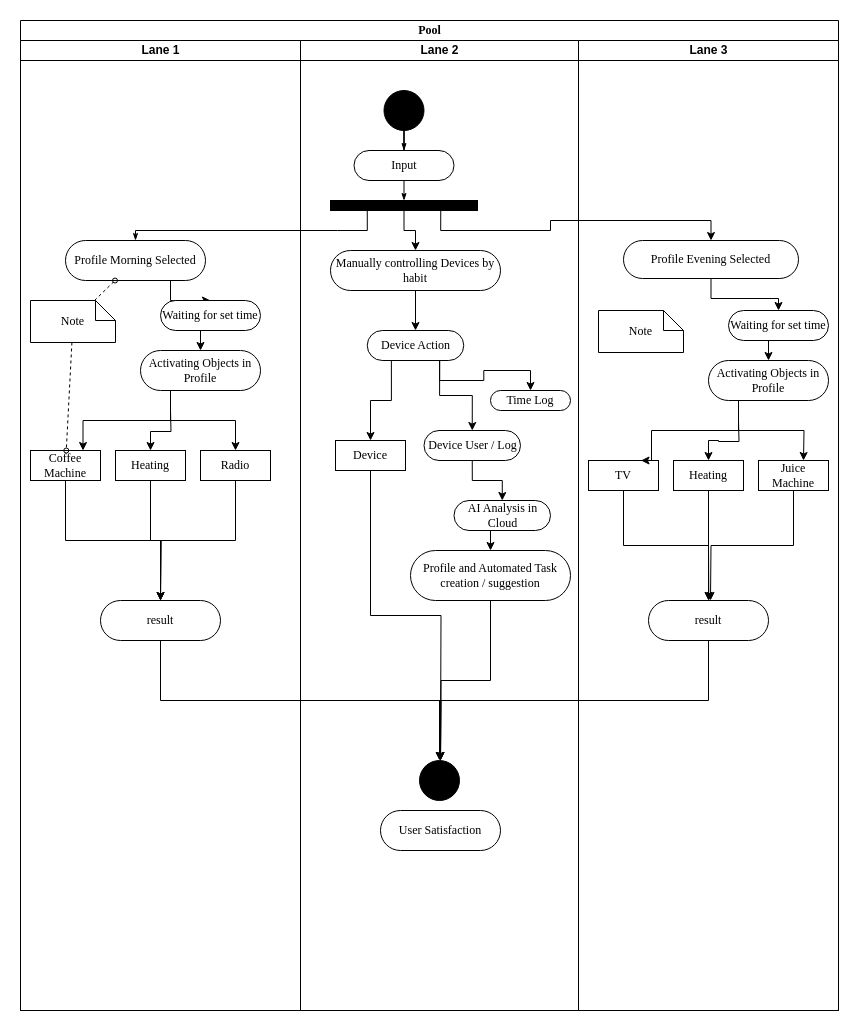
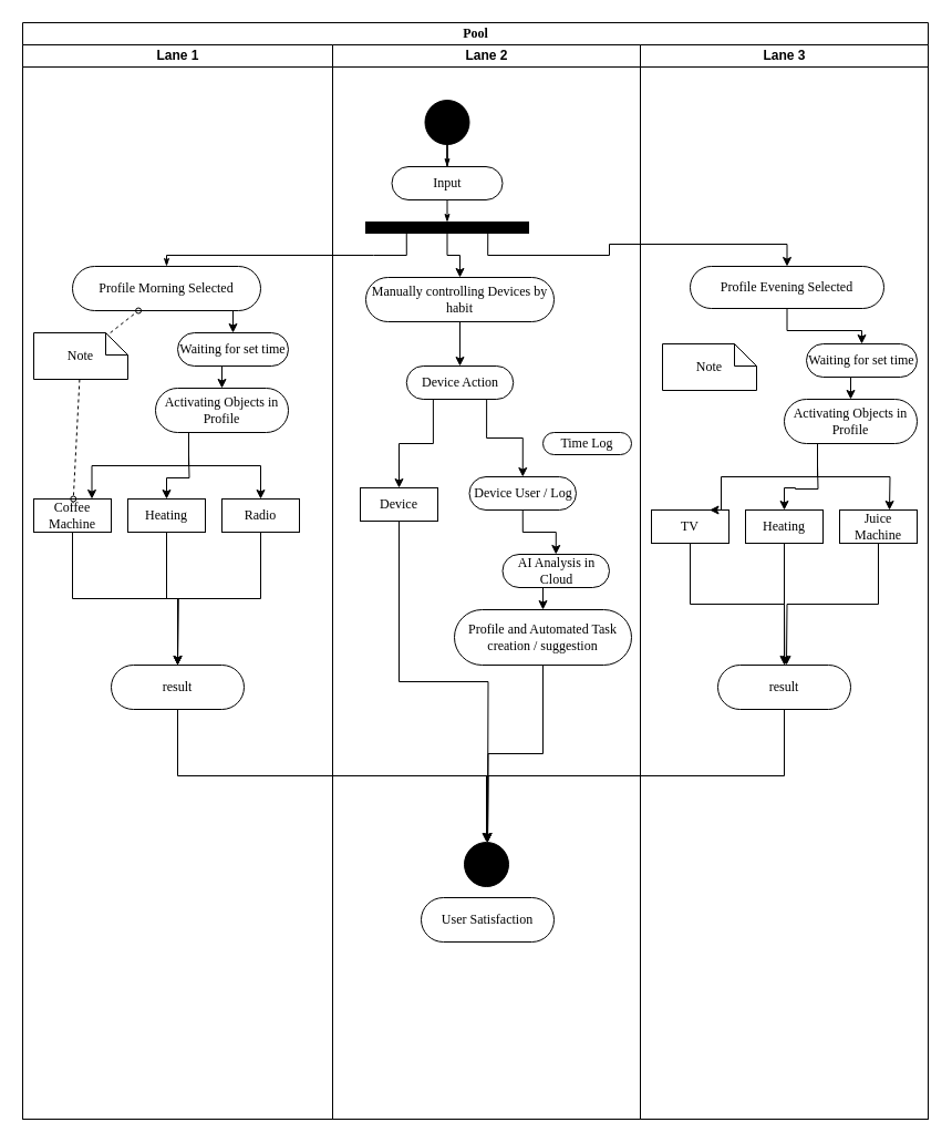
- <mxCell id="5" value="Profile Morning Selected" style="rounded=1;whiteSpace=wrap;html=1;shadow=0;comic=0;labelBackgroundColor=none;strokeWidth=1;fontFamily=Verdana;fontSize=12;align=center;arcSize=50;" parent="3" vertex="1"><mxGeometry x="45" y="200" width="140" height="40" as="geometry" /></mxCell>
+ <mxCell id="5" value="Profile Morning Selected" style="rounded=1;whiteSpace=wrap;html=1;shadow=0;comic=0;labelBackgroundColor=none;strokeWidth=1;fontFamily=Verdana;fontSize=12;align=center;arcSize=50;" parent="3" vertex="1"><mxGeometry x="45" y="200" width="170" height="40" as="geometry" /></mxCell>
- <mxCell id="37" style="edgeStyle=orthogonalEdgeStyle;rounded=0;orthogonalLoop=1;jettySize=auto;html=1;exitX=0.75;exitY=1;exitDx=0;exitDy=0;entryX=0.5;entryY=0;entryDx=0;entryDy=0;" edge="1" parent="24" source="39" target="33"><mxGeometry relative="1" as="geometry" /></mxCell>
- <mxCell id="43" value="Device" style="rounded=0;whiteSpace=wrap;html=1;shadow=0;comic=0;labelBackgroundColor=none;strokeWidth=1;fontFamily=Verdana;fontSize=12;align=center;arcSize=50;" vertex="1" parent="24"><mxGeometry x="35" y="400" width="70" height="30" as="geometry" /></mxCell>
+ <mxCell id="43" value="Device" style="rounded=0;whiteSpace=wrap;html=1;shadow=0;comic=0;labelBackgroundColor=none;strokeWidth=1;fontFamily=Verdana;fontSize=12;align=center;arcSize=50;" vertex="1" parent="24"><mxGeometry x="25" y="400" width="70" height="30" as="geometry" /></mxCell>
